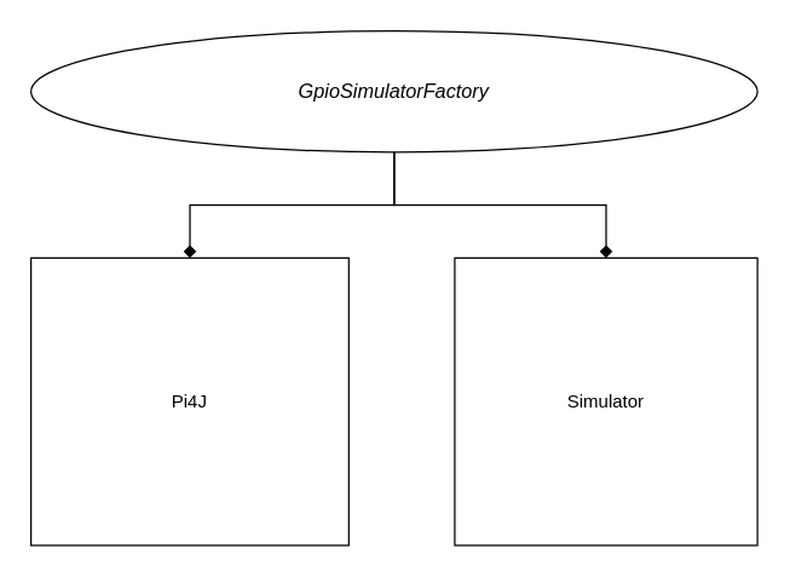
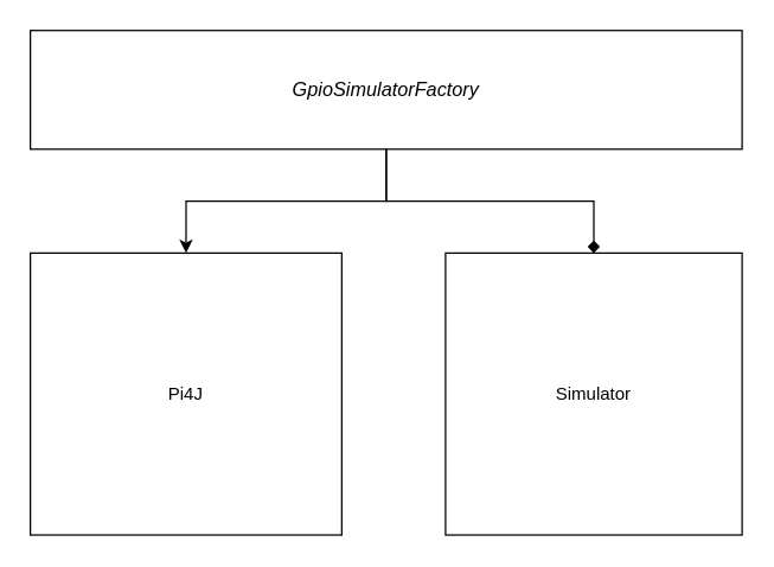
- <mxCell id="4" value="&lt;i&gt;&lt;font style=&quot;font-size: 13px&quot;&gt;GpioSimulatorFactory&lt;/font&gt;&lt;/i&gt;" style="ellipse;whiteSpace=wrap;html=1;" vertex="1" parent="1"><mxGeometry x="20" y="20" width="480" height="80" as="geometry" /></mxCell>
+ <mxCell id="4" value="&lt;i&gt;&lt;font style=&quot;font-size: 13px&quot;&gt;GpioSimulatorFactory&lt;/font&gt;&lt;/i&gt;" style="rounded=0;whiteSpace=wrap;html=1;" vertex="1" parent="1"><mxGeometry x="20" y="20" width="480" height="80" as="geometry" /></mxCell>
- <mxCell id="2" value="" style="edgeStyle=orthogonalEdgeStyle;rounded=0;orthogonalLoop=1;jettySize=auto;html=1;endArrow=diamond;" edge="1" parent="1" source="4" target="5"><mxGeometry relative="1" as="geometry" /></mxCell>
+ <mxCell id="2" value="" style="edgeStyle=orthogonalEdgeStyle;rounded=0;orthogonalLoop=1;jettySize=auto;html=1;" edge="1" parent="1" source="4" target="5"><mxGeometry relative="1" as="geometry" /></mxCell>
